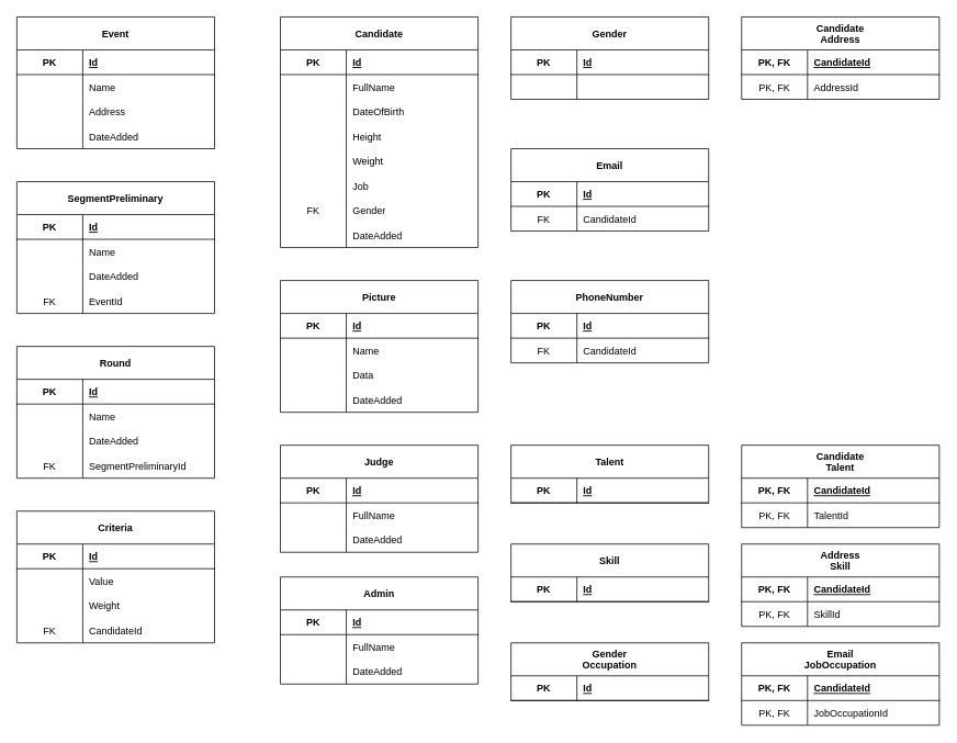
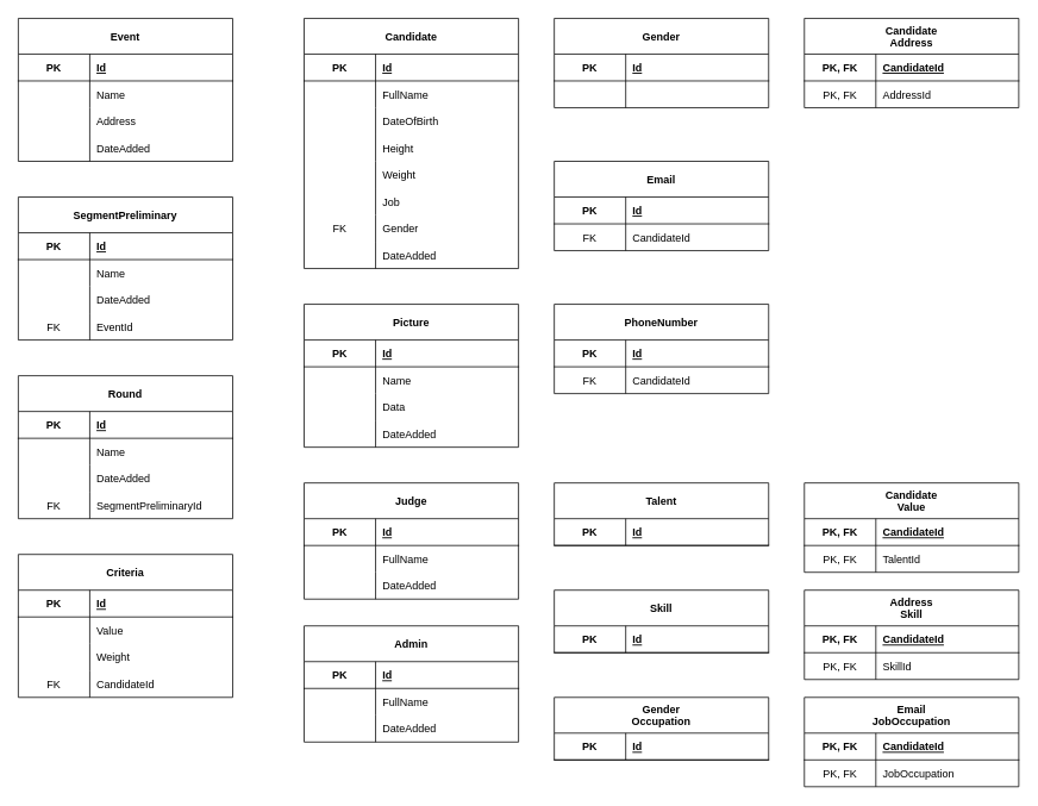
- <mxCell id="100" value="Candidate&#10;Talent" style="shape=table;startSize=40;container=1;collapsible=1;childLayout=tableLayout;fixedRows=1;rowLines=0;fontStyle=1;align=center;resizeLast=1;" parent="1" vertex="1"><mxGeometry x="900" y="540" width="240" height="100" as="geometry" /></mxCell>
+ <mxCell id="100" value="Candidate&#10;Value" style="shape=table;startSize=40;container=1;collapsible=1;childLayout=tableLayout;fixedRows=1;rowLines=0;fontStyle=1;align=center;resizeLast=1;" parent="1" vertex="1"><mxGeometry x="900" y="540" width="240" height="100" as="geometry" /></mxCell>
- <mxCell id="120" value="JobOccupationId" style="shape=partialRectangle;connectable=0;fillColor=none;top=0;left=0;bottom=0;right=0;align=left;spacingLeft=6;fontStyle=0;overflow=hidden;" parent="118" vertex="1"><mxGeometry x="80" width="160" height="30" as="geometry"><mxRectangle width="160" height="30" as="alternateBounds" /></mxGeometry></mxCell>
+ <mxCell id="120" value="JobOccupation" style="shape=partialRectangle;connectable=0;fillColor=none;top=0;left=0;bottom=0;right=0;align=left;spacingLeft=6;fontStyle=0;overflow=hidden;" parent="118" vertex="1"><mxGeometry x="80" width="160" height="30" as="geometry"><mxRectangle width="160" height="30" as="alternateBounds" /></mxGeometry></mxCell>
